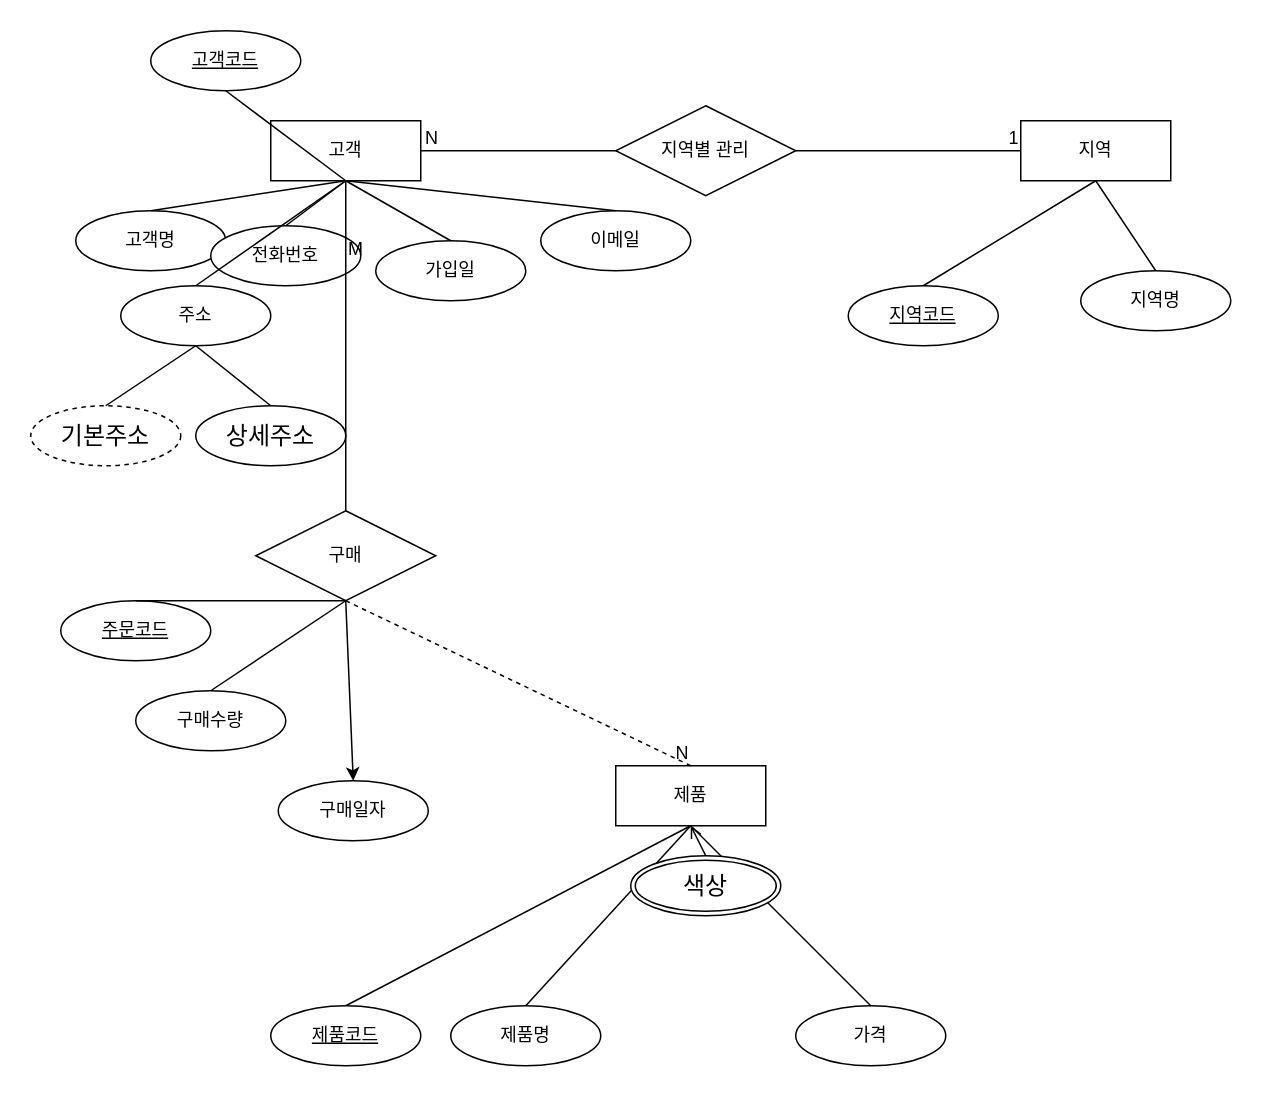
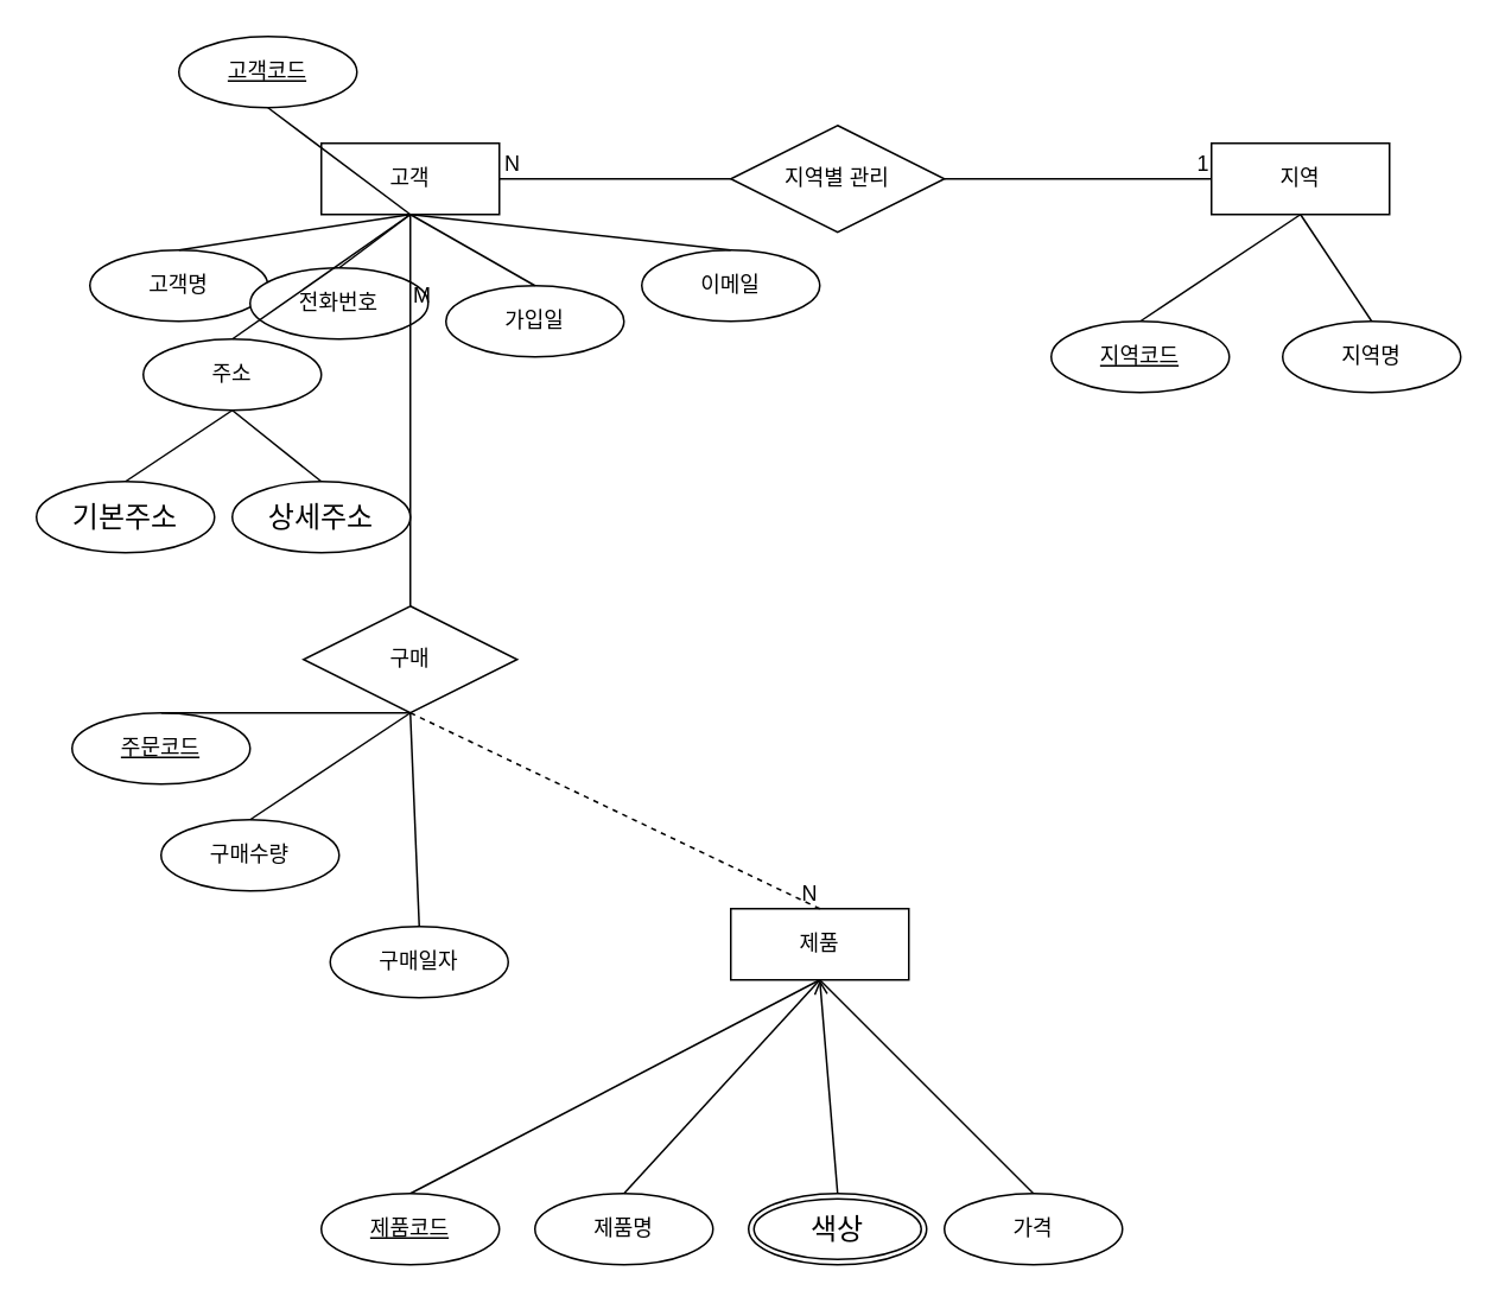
- <mxCell id="40" value="지역코드" style="ellipse;whiteSpace=wrap;html=1;align=center;fontStyle=4;" parent="1" vertex="1"><mxGeometry x="565" y="190" width="100" height="40" as="geometry" /></mxCell>
+ <mxCell id="40" value="지역코드" style="ellipse;whiteSpace=wrap;html=1;align=center;fontStyle=4;" parent="1" vertex="1"><mxGeometry x="590" y="180" width="100" height="40" as="geometry" /></mxCell>
- <mxCell id="44" value="기본주소" style="ellipse;whiteSpace=wrap;html=1;align=center;fontSize=16;dashed=1;" vertex="1" parent="1"><mxGeometry x="20" y="270" width="100" height="40" as="geometry" /></mxCell>
+ <mxCell id="44" value="기본주소" style="ellipse;whiteSpace=wrap;html=1;align=center;fontSize=16;" vertex="1" parent="1"><mxGeometry x="20" y="270" width="100" height="40" as="geometry" /></mxCell>
- <mxCell id="29" value="" style="endArrow=classic;html=1;rounded=0;entryX=0.5;entryY=0;entryDx=0;entryDy=0;exitX=0.5;exitY=1;exitDx=0;exitDy=0;" parent="1" source="39" target="27" edge="1"><mxGeometry relative="1" as="geometry"><mxPoint x="-60" y="530" as="sourcePoint" /><mxPoint x="100" y="530" as="targetPoint" /></mxGeometry></mxCell>
+ <mxCell id="29" value="" style="endArrow=none;html=1;rounded=0;entryX=0.5;entryY=0;entryDx=0;entryDy=0;exitX=0.5;exitY=1;exitDx=0;exitDy=0;" parent="1" source="39" target="27" edge="1"><mxGeometry relative="1" as="geometry"><mxPoint x="-60" y="530" as="sourcePoint" /><mxPoint x="100" y="530" as="targetPoint" /></mxGeometry></mxCell>
- <mxCell id="48" value="색상" style="ellipse;shape=doubleEllipse;margin=3;whiteSpace=wrap;html=1;align=center;fontSize=16;" vertex="1" parent="1"><mxGeometry x="420" y="570" width="100" height="40" as="geometry" /></mxCell>
+ <mxCell id="48" value="색상" style="ellipse;shape=doubleEllipse;margin=3;whiteSpace=wrap;html=1;align=center;fontSize=16;" vertex="1" parent="1"><mxGeometry x="420" y="670" width="100" height="40" as="geometry" /></mxCell>
